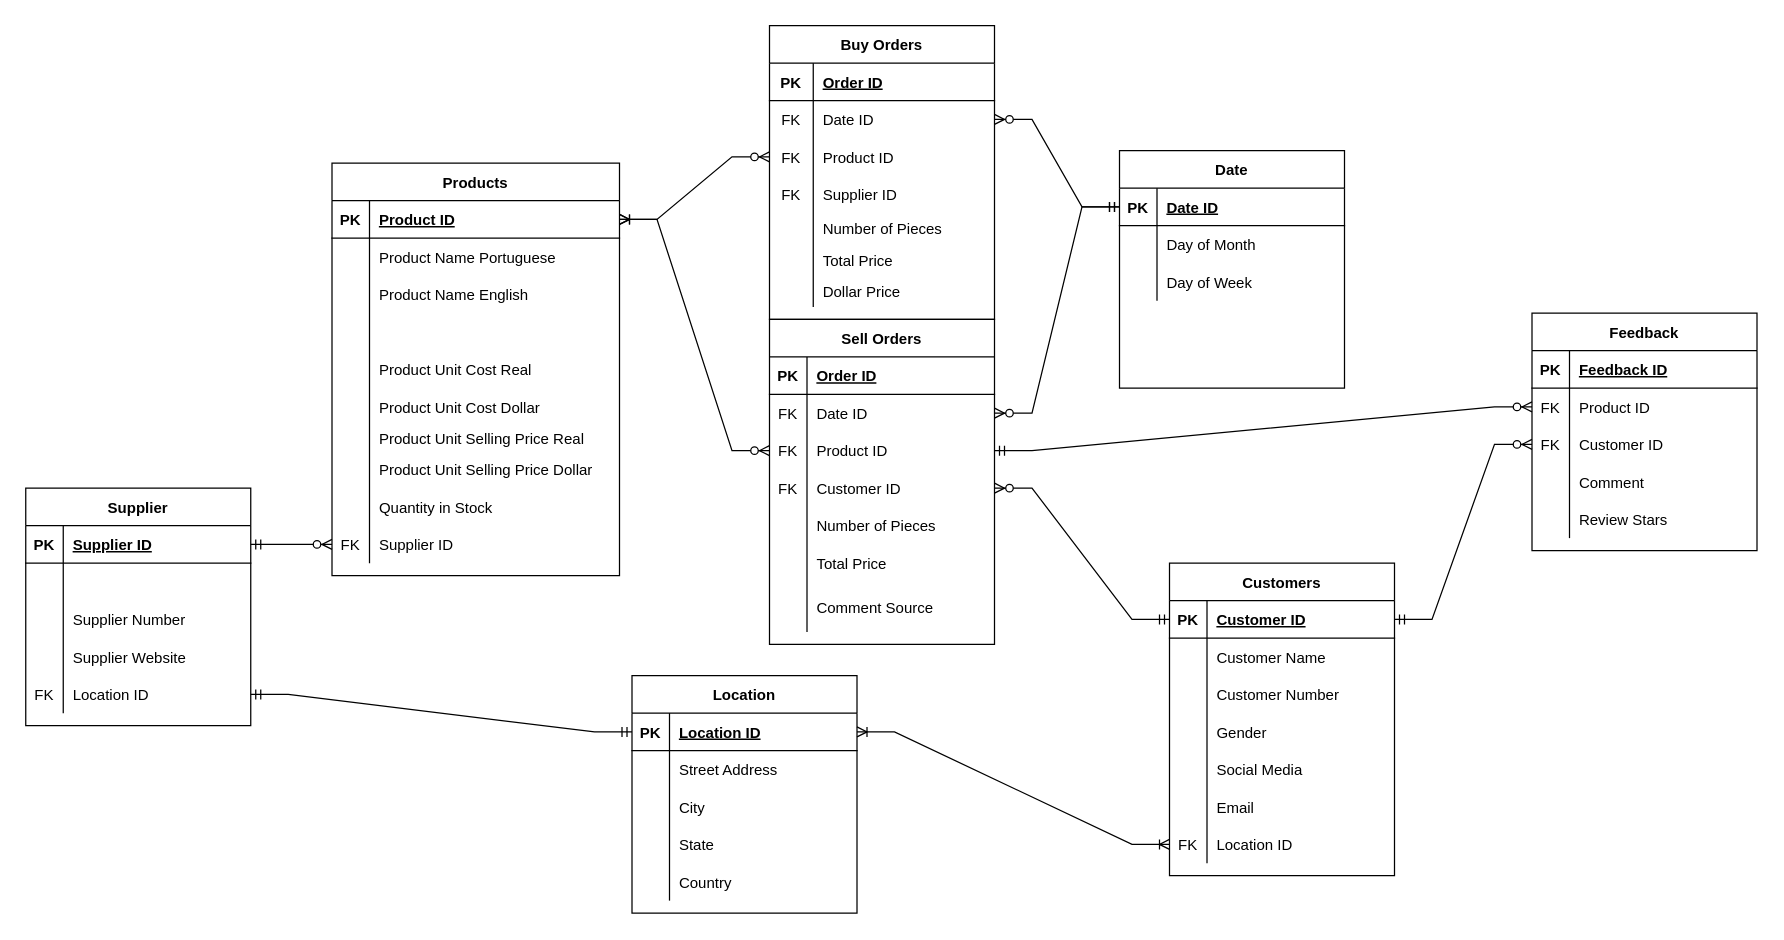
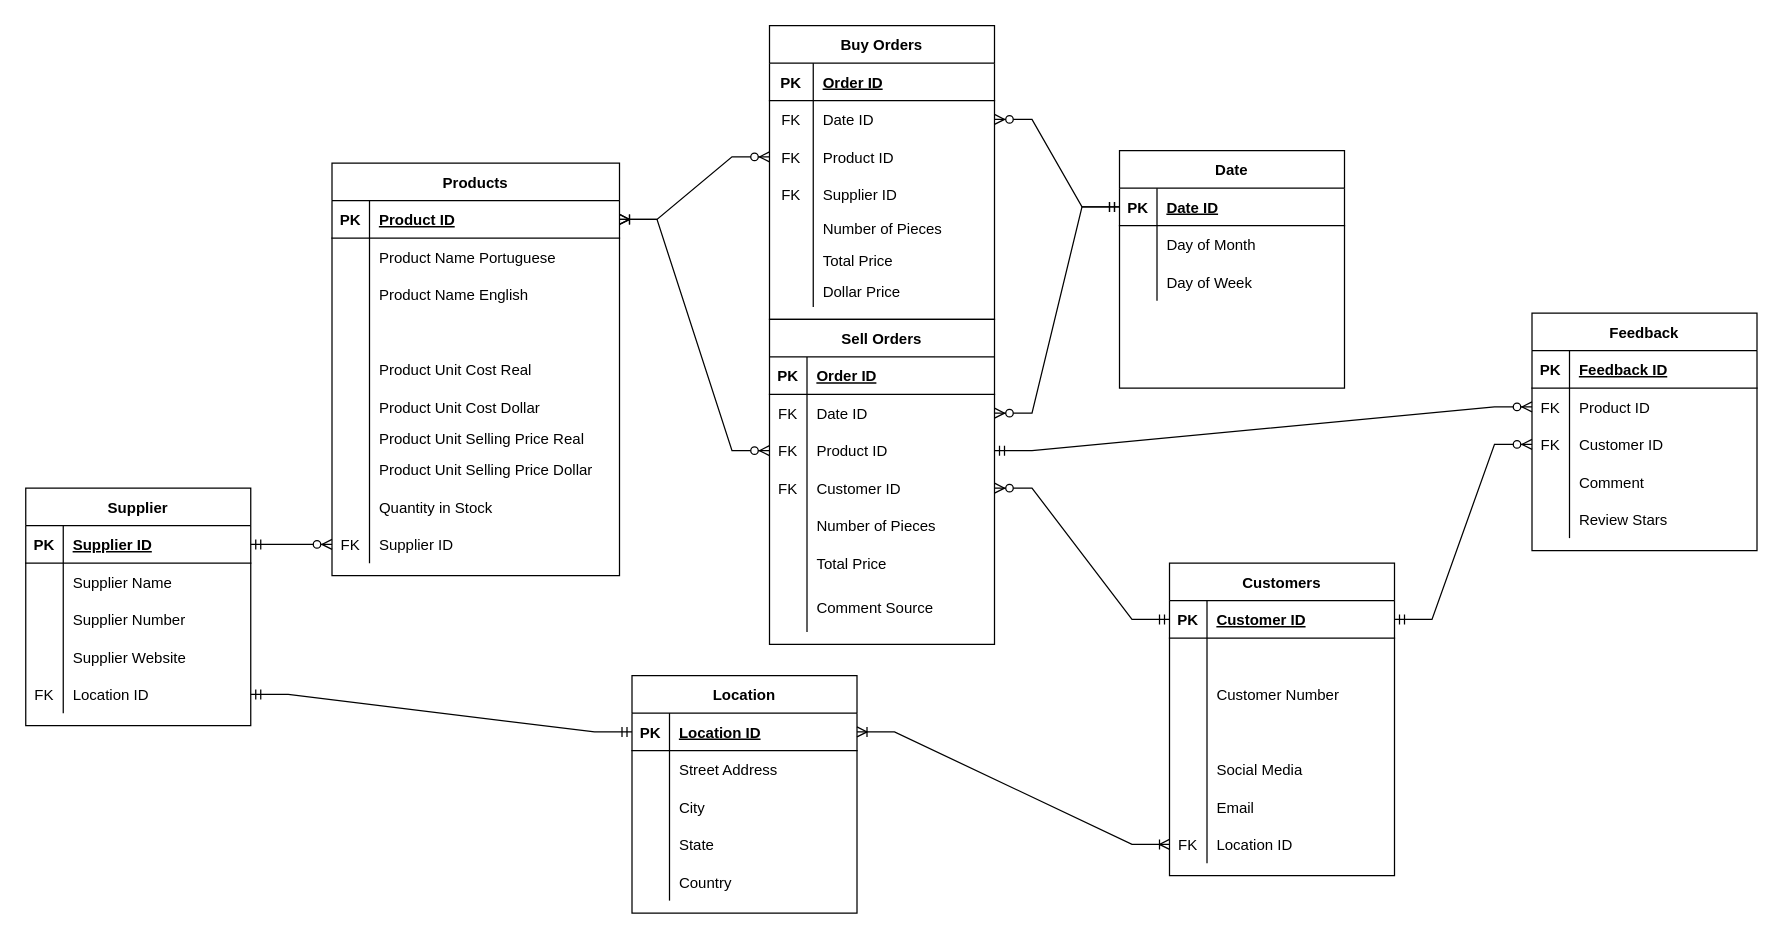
+ <mxCell id="8" value="Supplier Name" style="shape=partialRectangle;connectable=0;fillColor=none;top=0;left=0;bottom=0;right=0;align=left;spacingLeft=6;overflow=hidden;" parent="6" vertex="1"><mxGeometry x="30" width="150" height="30" as="geometry"><mxRectangle width="150" height="30" as="alternateBounds" /></mxGeometry></mxCell>
- <mxCell id="24" value="Customer Name" style="shape=partialRectangle;connectable=0;fillColor=none;top=0;left=0;bottom=0;right=0;align=left;spacingLeft=6;overflow=hidden;" parent="22" vertex="1"><mxGeometry x="30" width="150" height="30" as="geometry"><mxRectangle width="150" height="30" as="alternateBounds" /></mxGeometry></mxCell>
- <mxCell id="30" value="Gender" style="shape=partialRectangle;connectable=0;fillColor=none;top=0;left=0;bottom=0;right=0;align=left;spacingLeft=6;overflow=hidden;" parent="28" vertex="1"><mxGeometry x="30" width="150" height="30" as="geometry"><mxRectangle width="150" height="30" as="alternateBounds" /></mxGeometry></mxCell>
